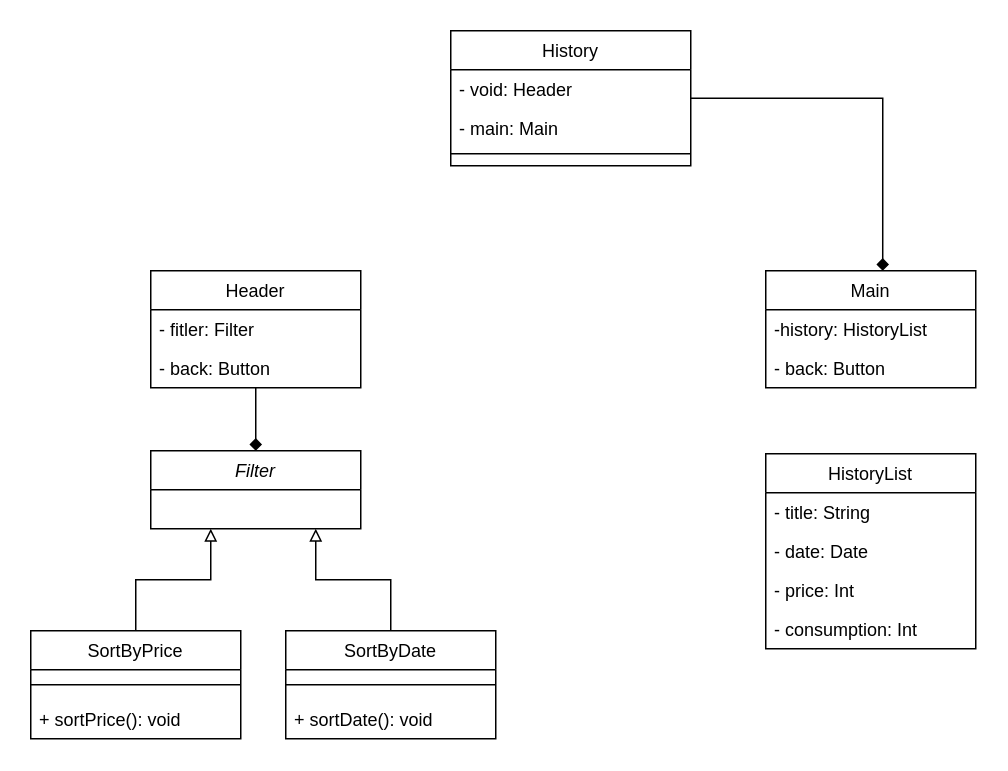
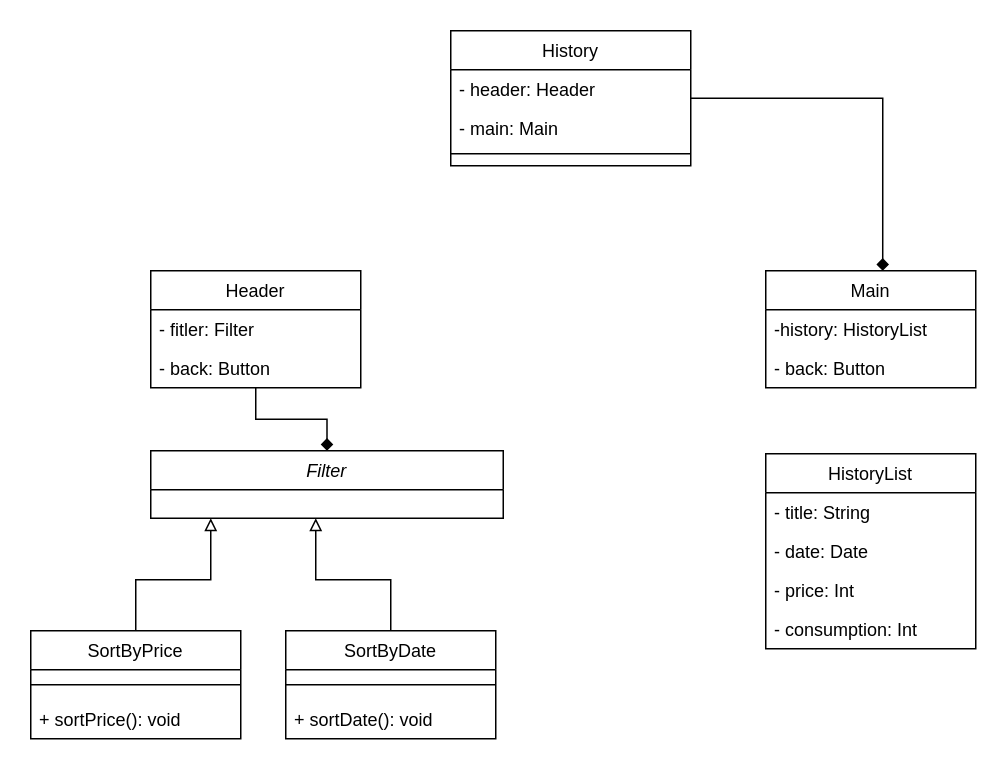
- <mxCell id="4" value="- void: Header" style="text;align=left;verticalAlign=top;spacingLeft=4;spacingRight=4;overflow=hidden;rotatable=0;points=[[0,0.5],[1,0.5]];portConstraint=eastwest;" parent="3" vertex="1"><mxGeometry y="26" width="160" height="26" as="geometry" /></mxCell>
+ <mxCell id="4" value="- header: Header" style="text;align=left;verticalAlign=top;spacingLeft=4;spacingRight=4;overflow=hidden;rotatable=0;points=[[0,0.5],[1,0.5]];portConstraint=eastwest;" parent="3" vertex="1"><mxGeometry y="26" width="160" height="26" as="geometry" /></mxCell>
- <mxCell id="13" value="Filter" style="swimlane;fontStyle=2;childLayout=stackLayout;horizontal=1;startSize=26;fillColor=none;horizontalStack=0;resizeParent=1;resizeParentMax=0;resizeLast=0;collapsible=1;marginBottom=0;" parent="1" vertex="1"><mxGeometry x="100" y="300" width="140" height="52" as="geometry" /></mxCell>
+ <mxCell id="13" value="Filter" style="swimlane;fontStyle=2;childLayout=stackLayout;horizontal=1;startSize=26;fillColor=none;horizontalStack=0;resizeParent=1;resizeParentMax=0;resizeLast=0;collapsible=1;marginBottom=0;" parent="1" vertex="1"><mxGeometry x="100" y="300" width="235" height="45" as="geometry" /></mxCell>
